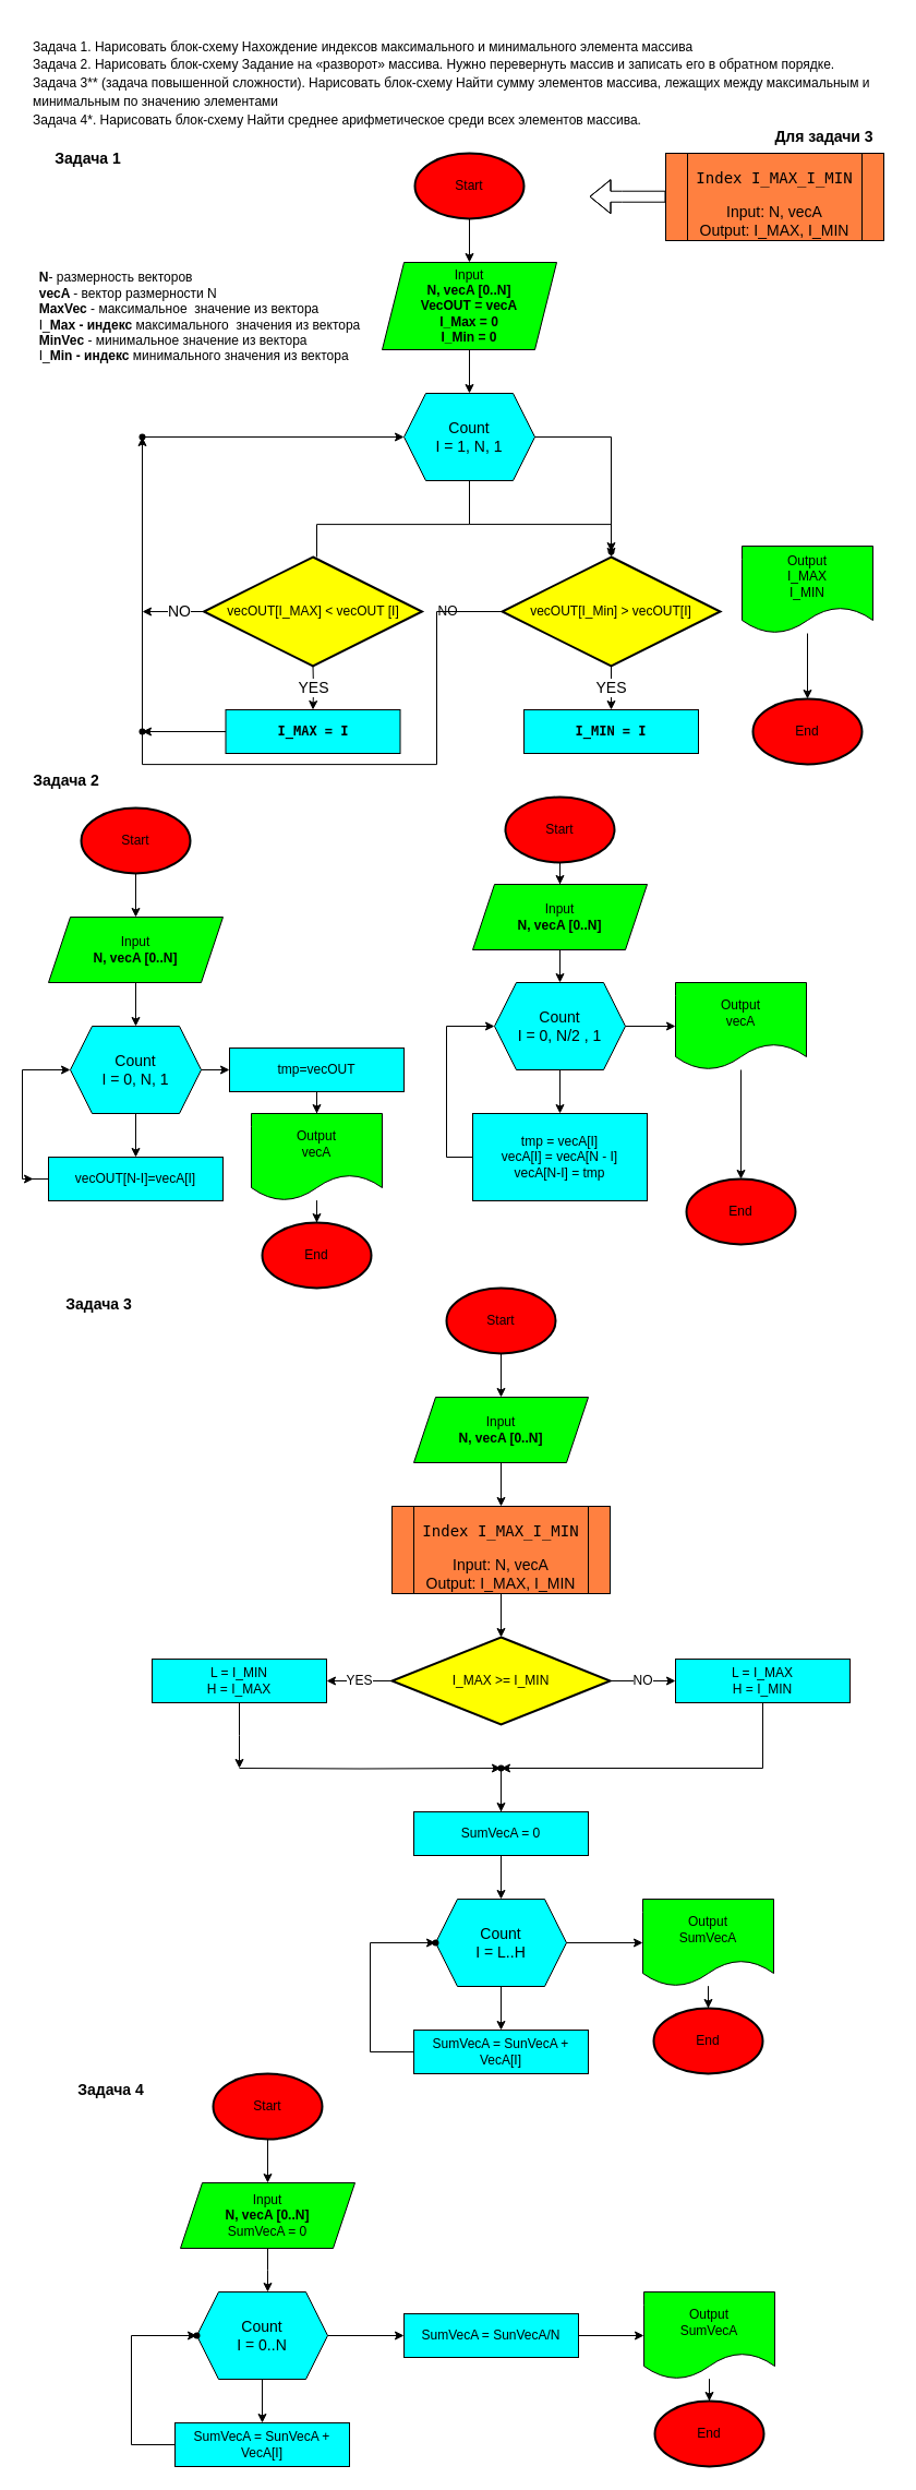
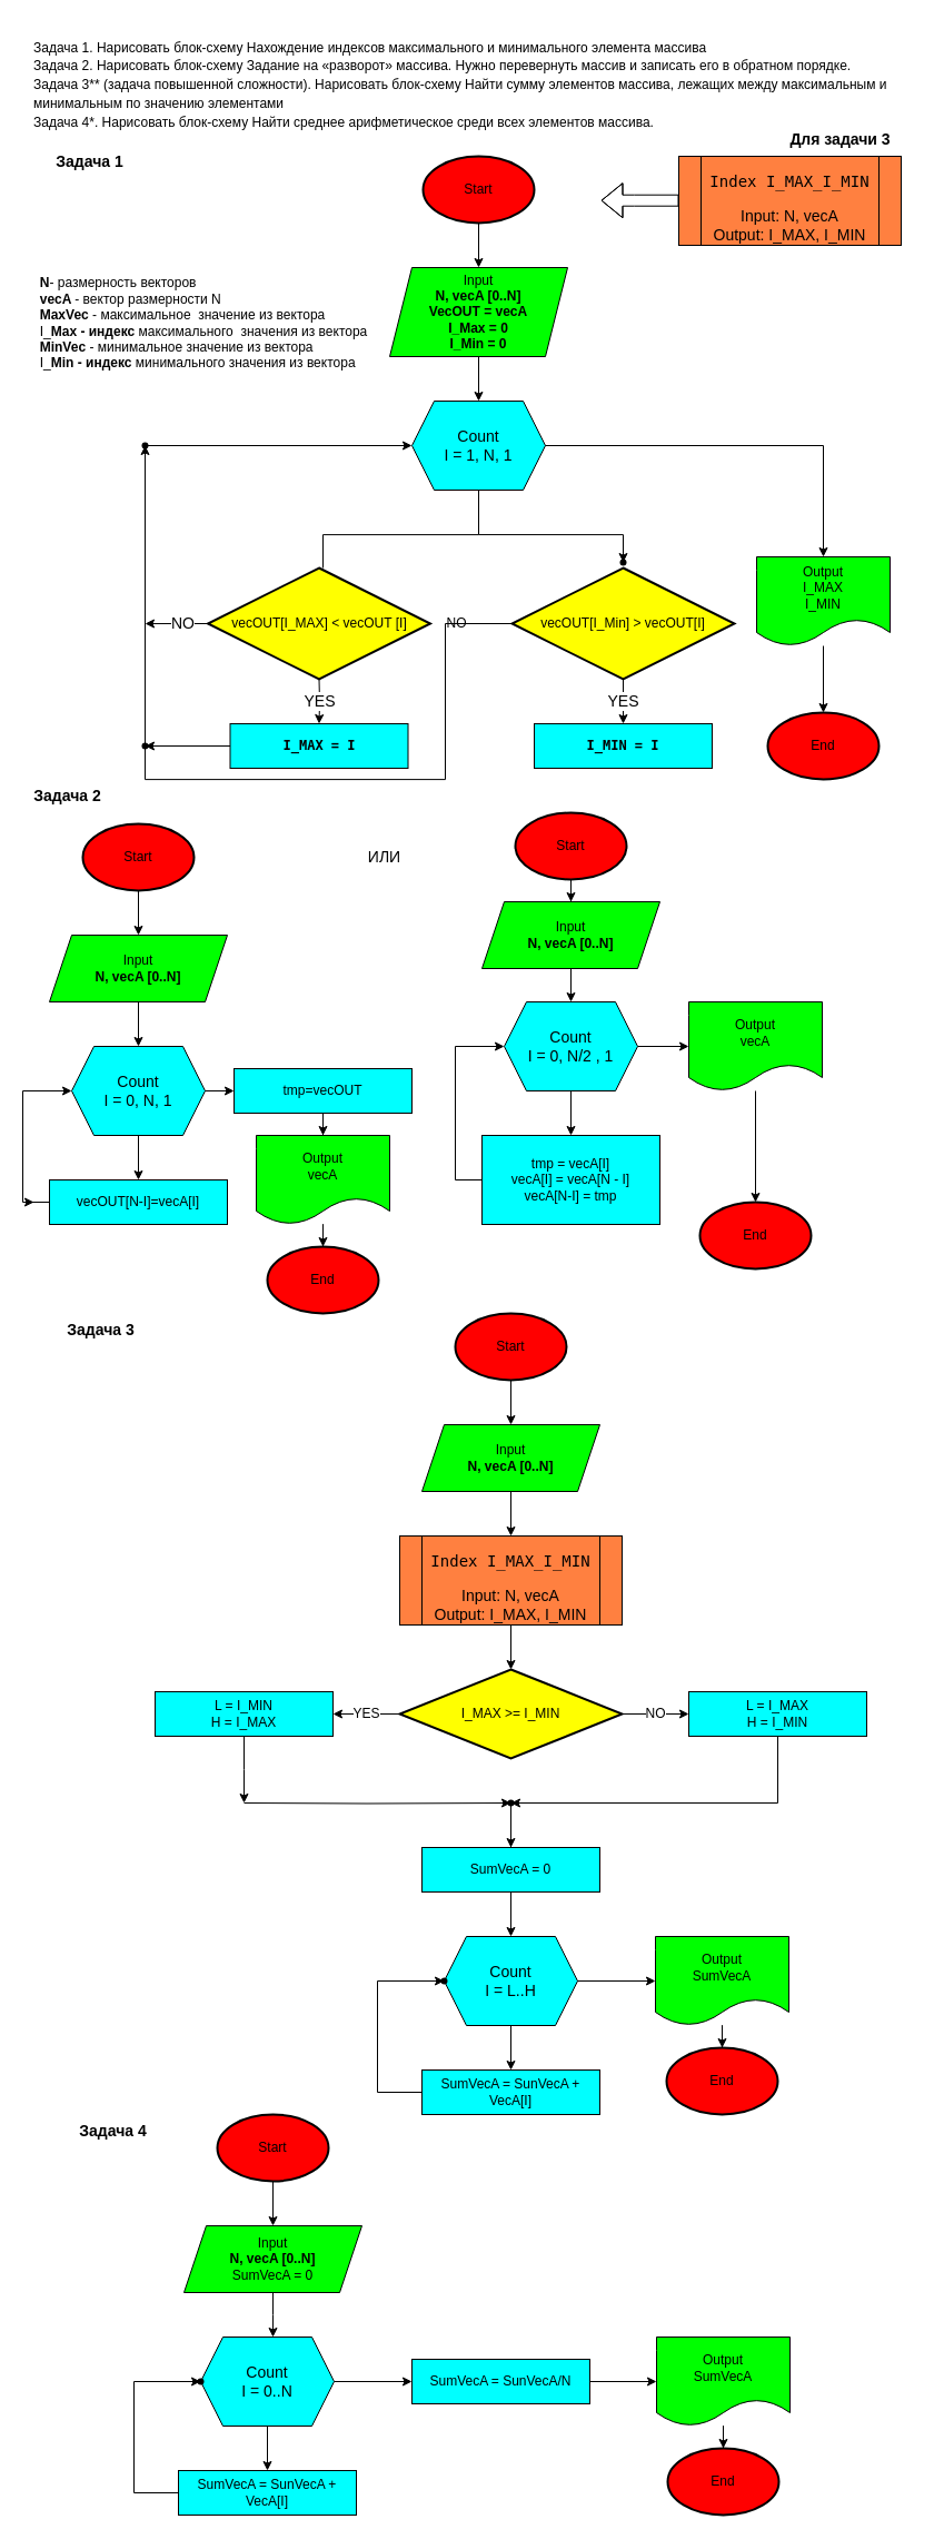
- <mxCell id="23" value="" style="edgeStyle=orthogonalEdgeStyle;rounded=0;orthogonalLoop=1;jettySize=auto;html=1;fontFamily=Helvetica;fontSize=14;exitX=1;exitY=0.5;exitDx=0;exitDy=0;" parent="1" source="14" target="25" edge="1"><mxGeometry relative="1" as="geometry"><mxPoint x="776.5" y="460" as="sourcePoint" /></mxGeometry></mxCell>
+ <mxCell id="23" value="" style="edgeStyle=orthogonalEdgeStyle;rounded=0;orthogonalLoop=1;jettySize=auto;html=1;fontFamily=Helvetica;fontSize=14;exitX=1;exitY=0.5;exitDx=0;exitDy=0;" parent="1" source="14" target="11" edge="1"><mxGeometry relative="1" as="geometry"><mxPoint x="776.5" y="460" as="sourcePoint" /></mxGeometry></mxCell>
+ <mxCell id="108" value="ИЛИ" style="text;html=1;align=center;verticalAlign=middle;resizable=0;points=[];autosize=1;strokeColor=none;fillColor=none;fontSize=14;fontFamily=Helvetica;" vertex="1" parent="1"><mxGeometry x="320" y="755" width="50" height="30" as="geometry" /></mxCell>
